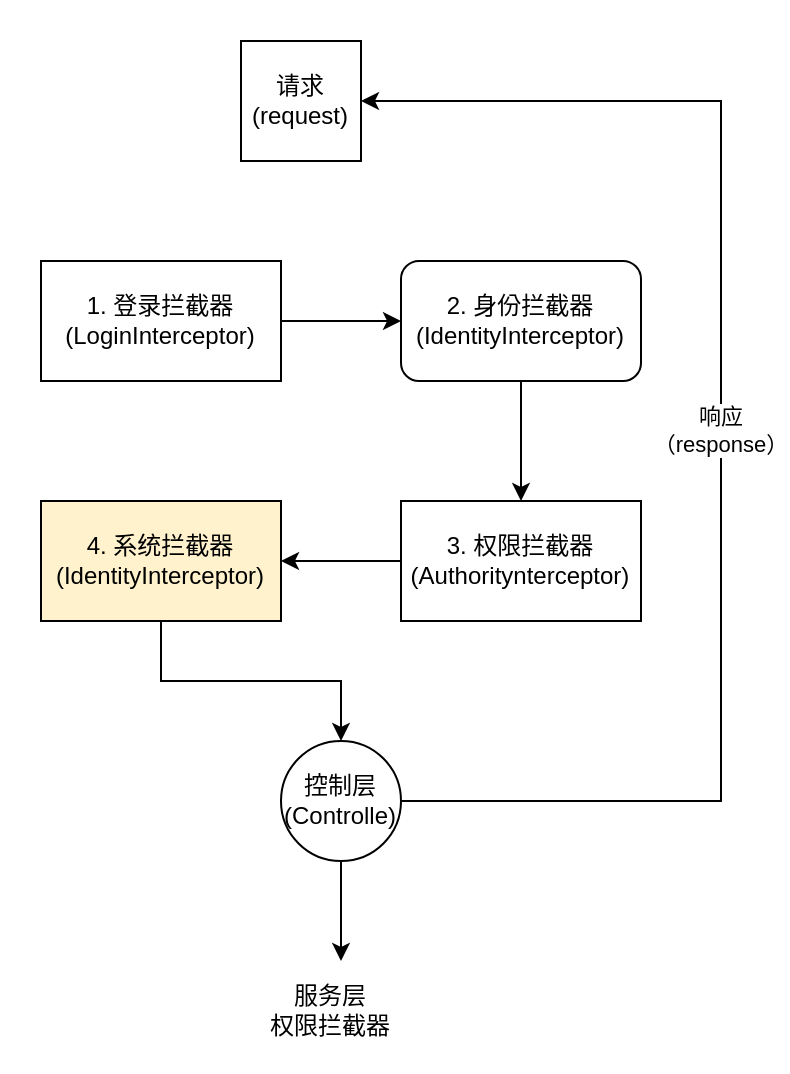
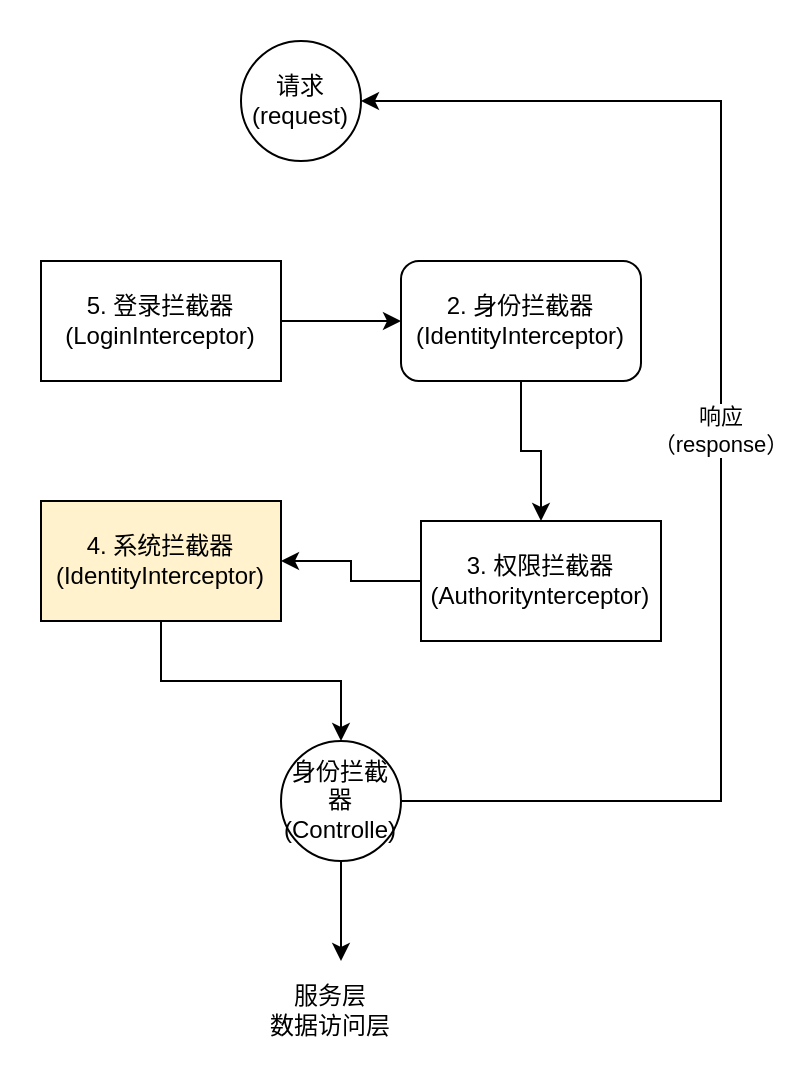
- <mxCell id="4" value="请求&lt;br&gt;(request)" style="whiteSpace=wrap;html=1;aspect=fixed;rounded=0;" parent="1" vertex="1"><mxGeometry x="120" y="20" width="60" height="60" as="geometry" /></mxCell>
+ <mxCell id="4" value="请求&lt;br&gt;(request)" style="ellipse;whiteSpace=wrap;html=1;aspect=fixed;" parent="1" vertex="1"><mxGeometry x="120" y="20" width="60" height="60" as="geometry" /></mxCell>
- <mxCell id="3" value="1. 登录拦截器&lt;br&gt;(LoginInterceptor)" style="rounded=0;whiteSpace=wrap;html=1;" parent="1" vertex="1"><mxGeometry x="20" y="130" width="120" height="60" as="geometry" /></mxCell>
+ <mxCell id="3" value="5. 登录拦截器&lt;br&gt;(LoginInterceptor)" style="rounded=0;whiteSpace=wrap;html=1;" parent="1" vertex="1"><mxGeometry x="20" y="130" width="120" height="60" as="geometry" /></mxCell>
- <mxCell id="8" value="3. 权限拦截器&lt;br&gt;(Authoritynterceptor)" style="rounded=0;whiteSpace=wrap;html=1;" parent="1" vertex="1"><mxGeometry x="200" y="250" width="120" height="60" as="geometry" /></mxCell>
+ <mxCell id="8" value="3. 权限拦截器&lt;br&gt;(Authoritynterceptor)" style="rounded=0;whiteSpace=wrap;html=1;" parent="1" vertex="1"><mxGeometry x="210" y="260" width="120" height="60" as="geometry" /></mxCell>
- <mxCell id="13" value="控制层&lt;br&gt;(Controlle)" style="ellipse;whiteSpace=wrap;html=1;aspect=fixed;" parent="1" vertex="1"><mxGeometry x="140" y="370" width="60" height="60" as="geometry" /></mxCell>
+ <mxCell id="13" value="身份拦截器&lt;br&gt;(Controlle)" style="ellipse;whiteSpace=wrap;html=1;aspect=fixed;" parent="1" vertex="1"><mxGeometry x="140" y="370" width="60" height="60" as="geometry" /></mxCell>
- <mxCell id="14" value="服务层&lt;br&gt;权限拦截器" style="text;html=1;strokeColor=none;fillColor=none;align=center;verticalAlign=middle;whiteSpace=wrap;rounded=0;" parent="1" vertex="1"><mxGeometry x="130" y="494.5" width="70" height="20" as="geometry" /></mxCell>
+ <mxCell id="14" value="服务层&lt;br&gt;数据访问层" style="text;html=1;strokeColor=none;fillColor=none;align=center;verticalAlign=middle;whiteSpace=wrap;rounded=0;" parent="1" vertex="1"><mxGeometry x="130" y="494.5" width="70" height="20" as="geometry" /></mxCell>
